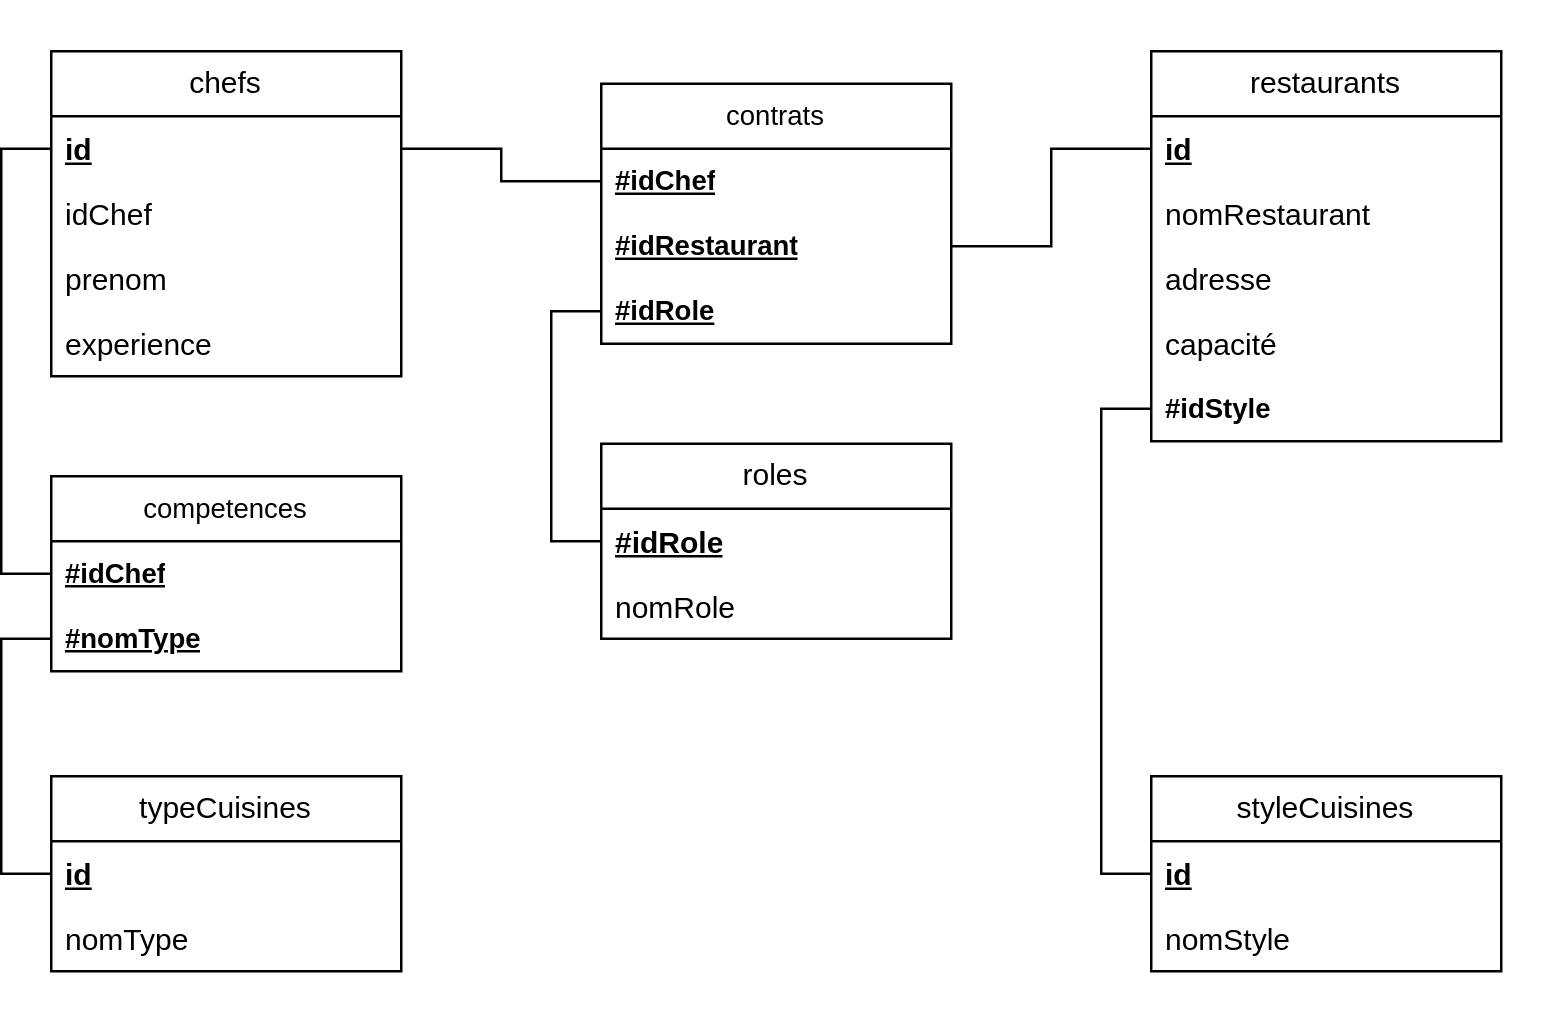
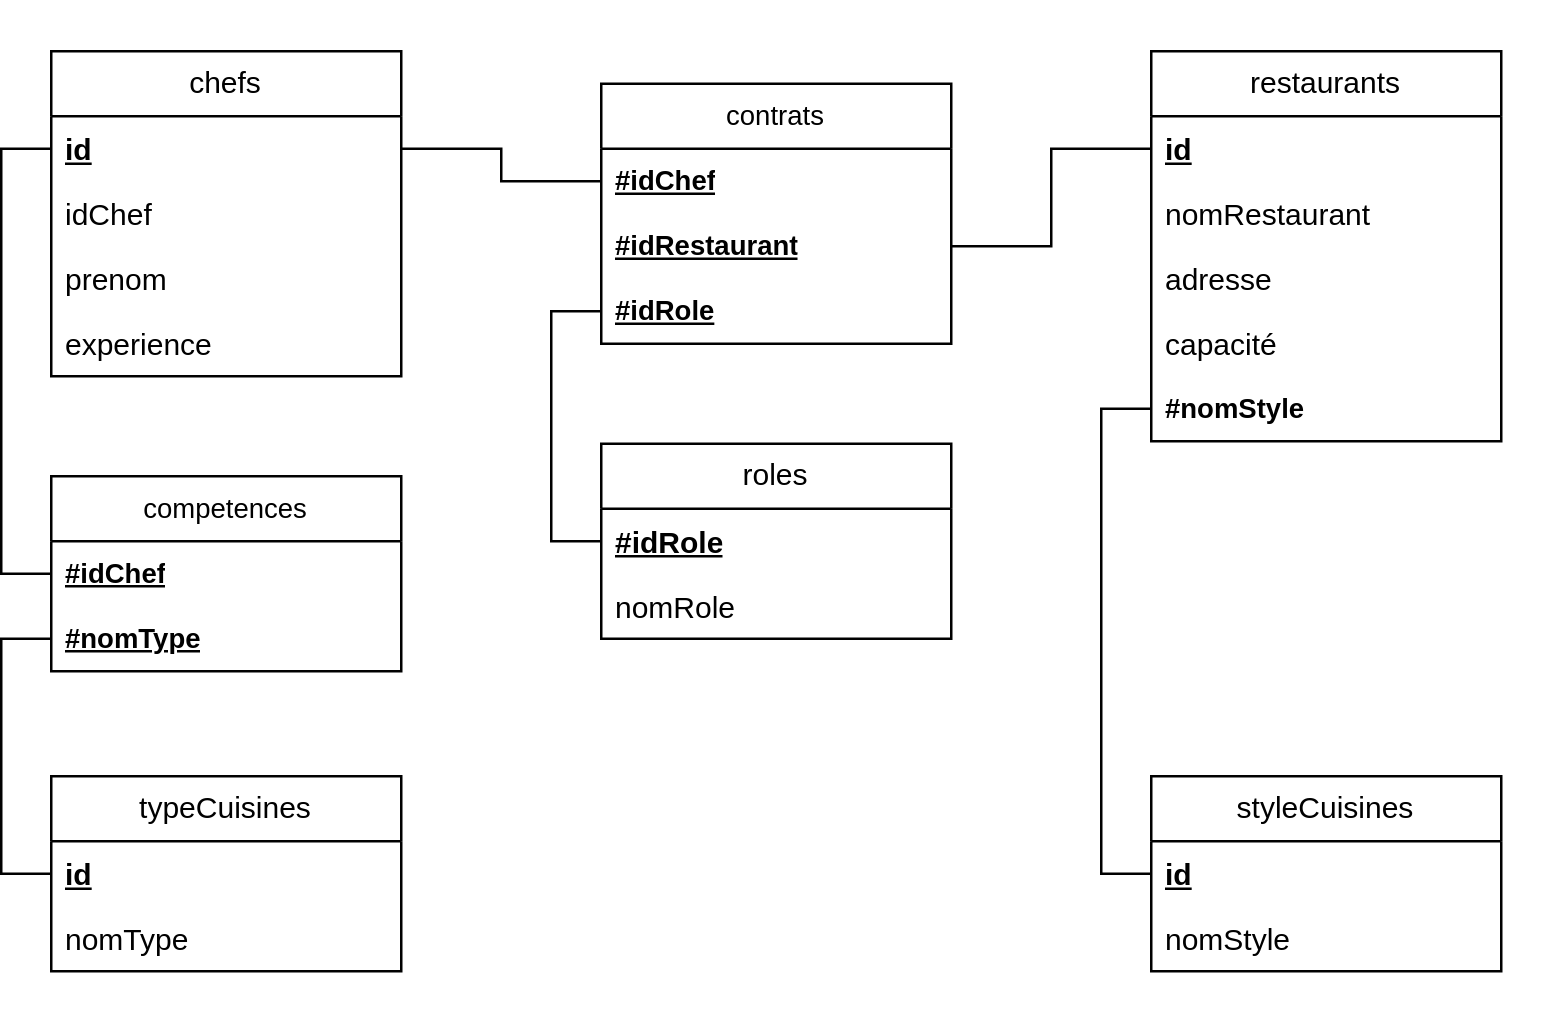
- <mxCell id="10" value="&lt;b&gt;#idStyle&lt;/b&gt;" style="text;strokeColor=none;fillColor=none;align=left;verticalAlign=top;spacingLeft=4;spacingRight=4;overflow=hidden;rotatable=0;points=[[0,0.5],[1,0.5]];portConstraint=eastwest;whiteSpace=wrap;html=1;fontFamily=Helvetica;fontSize=11;fontColor=default;labelBackgroundColor=default;" parent="5" vertex="1"><mxGeometry y="130" width="140" height="26" as="geometry" /></mxCell>
+ <mxCell id="10" value="&lt;b&gt;#nomStyle&lt;/b&gt;" style="text;strokeColor=none;fillColor=none;align=left;verticalAlign=top;spacingLeft=4;spacingRight=4;overflow=hidden;rotatable=0;points=[[0,0.5],[1,0.5]];portConstraint=eastwest;whiteSpace=wrap;html=1;fontFamily=Helvetica;fontSize=11;fontColor=default;labelBackgroundColor=default;" parent="5" vertex="1"><mxGeometry y="130" width="140" height="26" as="geometry" /></mxCell>
